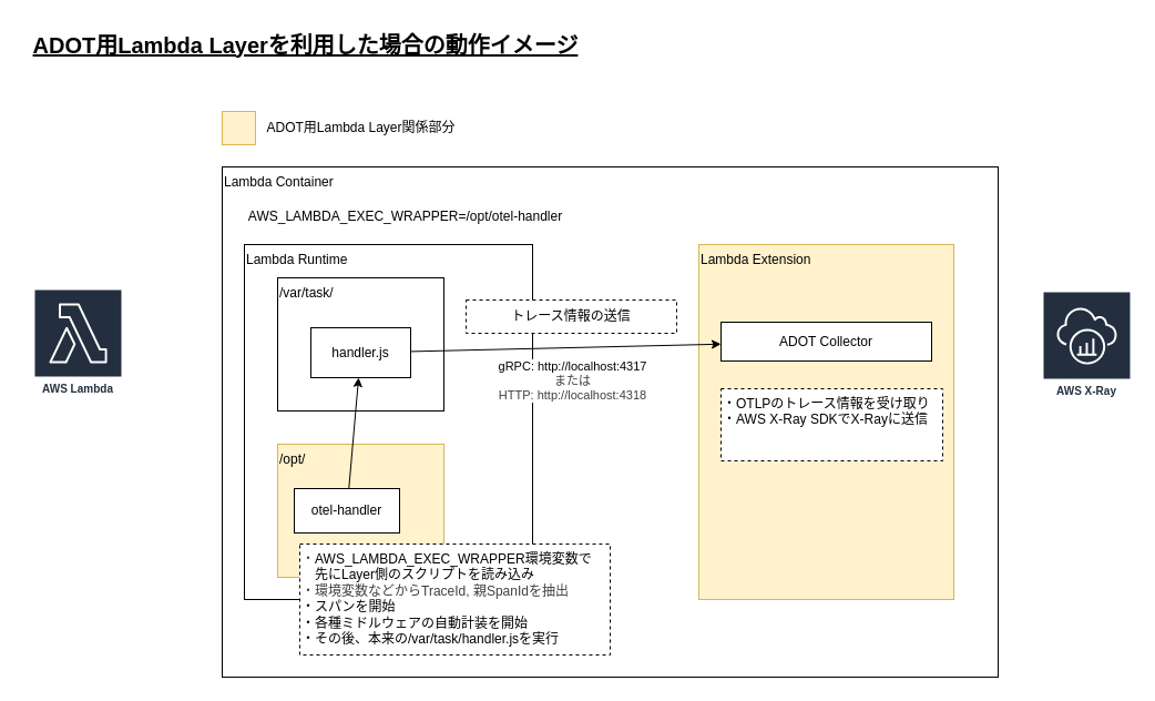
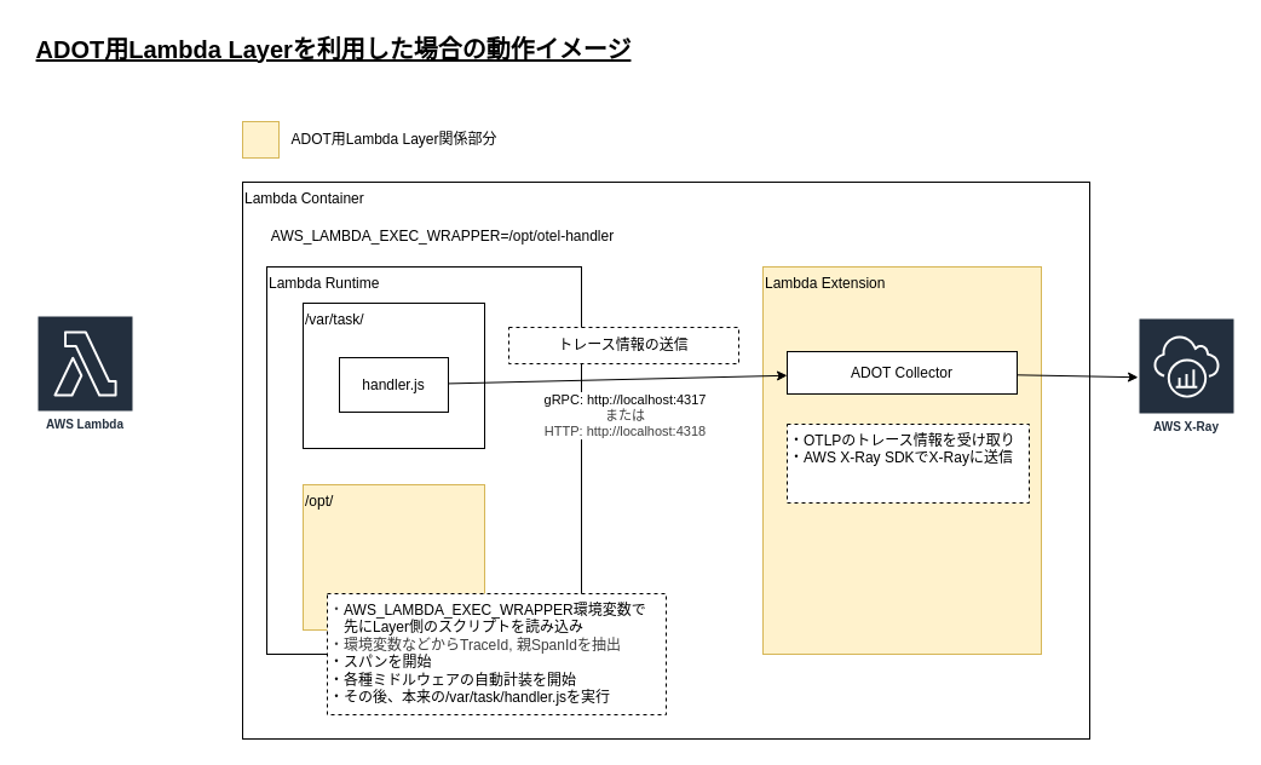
+ <mxCell id="19" style="edgeStyle=none;html=1;rounded=0;" parent="9" source="20" target="21" edge="1"><mxGeometry relative="1" as="geometry" /></mxCell>
- <mxCell id="17" style="edgeStyle=none;html=1;rounded=0;" parent="9" source="18" target="15" edge="1"><mxGeometry relative="1" as="geometry" /></mxCell>
- <mxCell id="18" value="otel-handler" style="whiteSpace=wrap;html=1;rounded=0;" parent="9" vertex="1"><mxGeometry x="265" y="440" width="95" height="40" as="geometry" /></mxCell>
